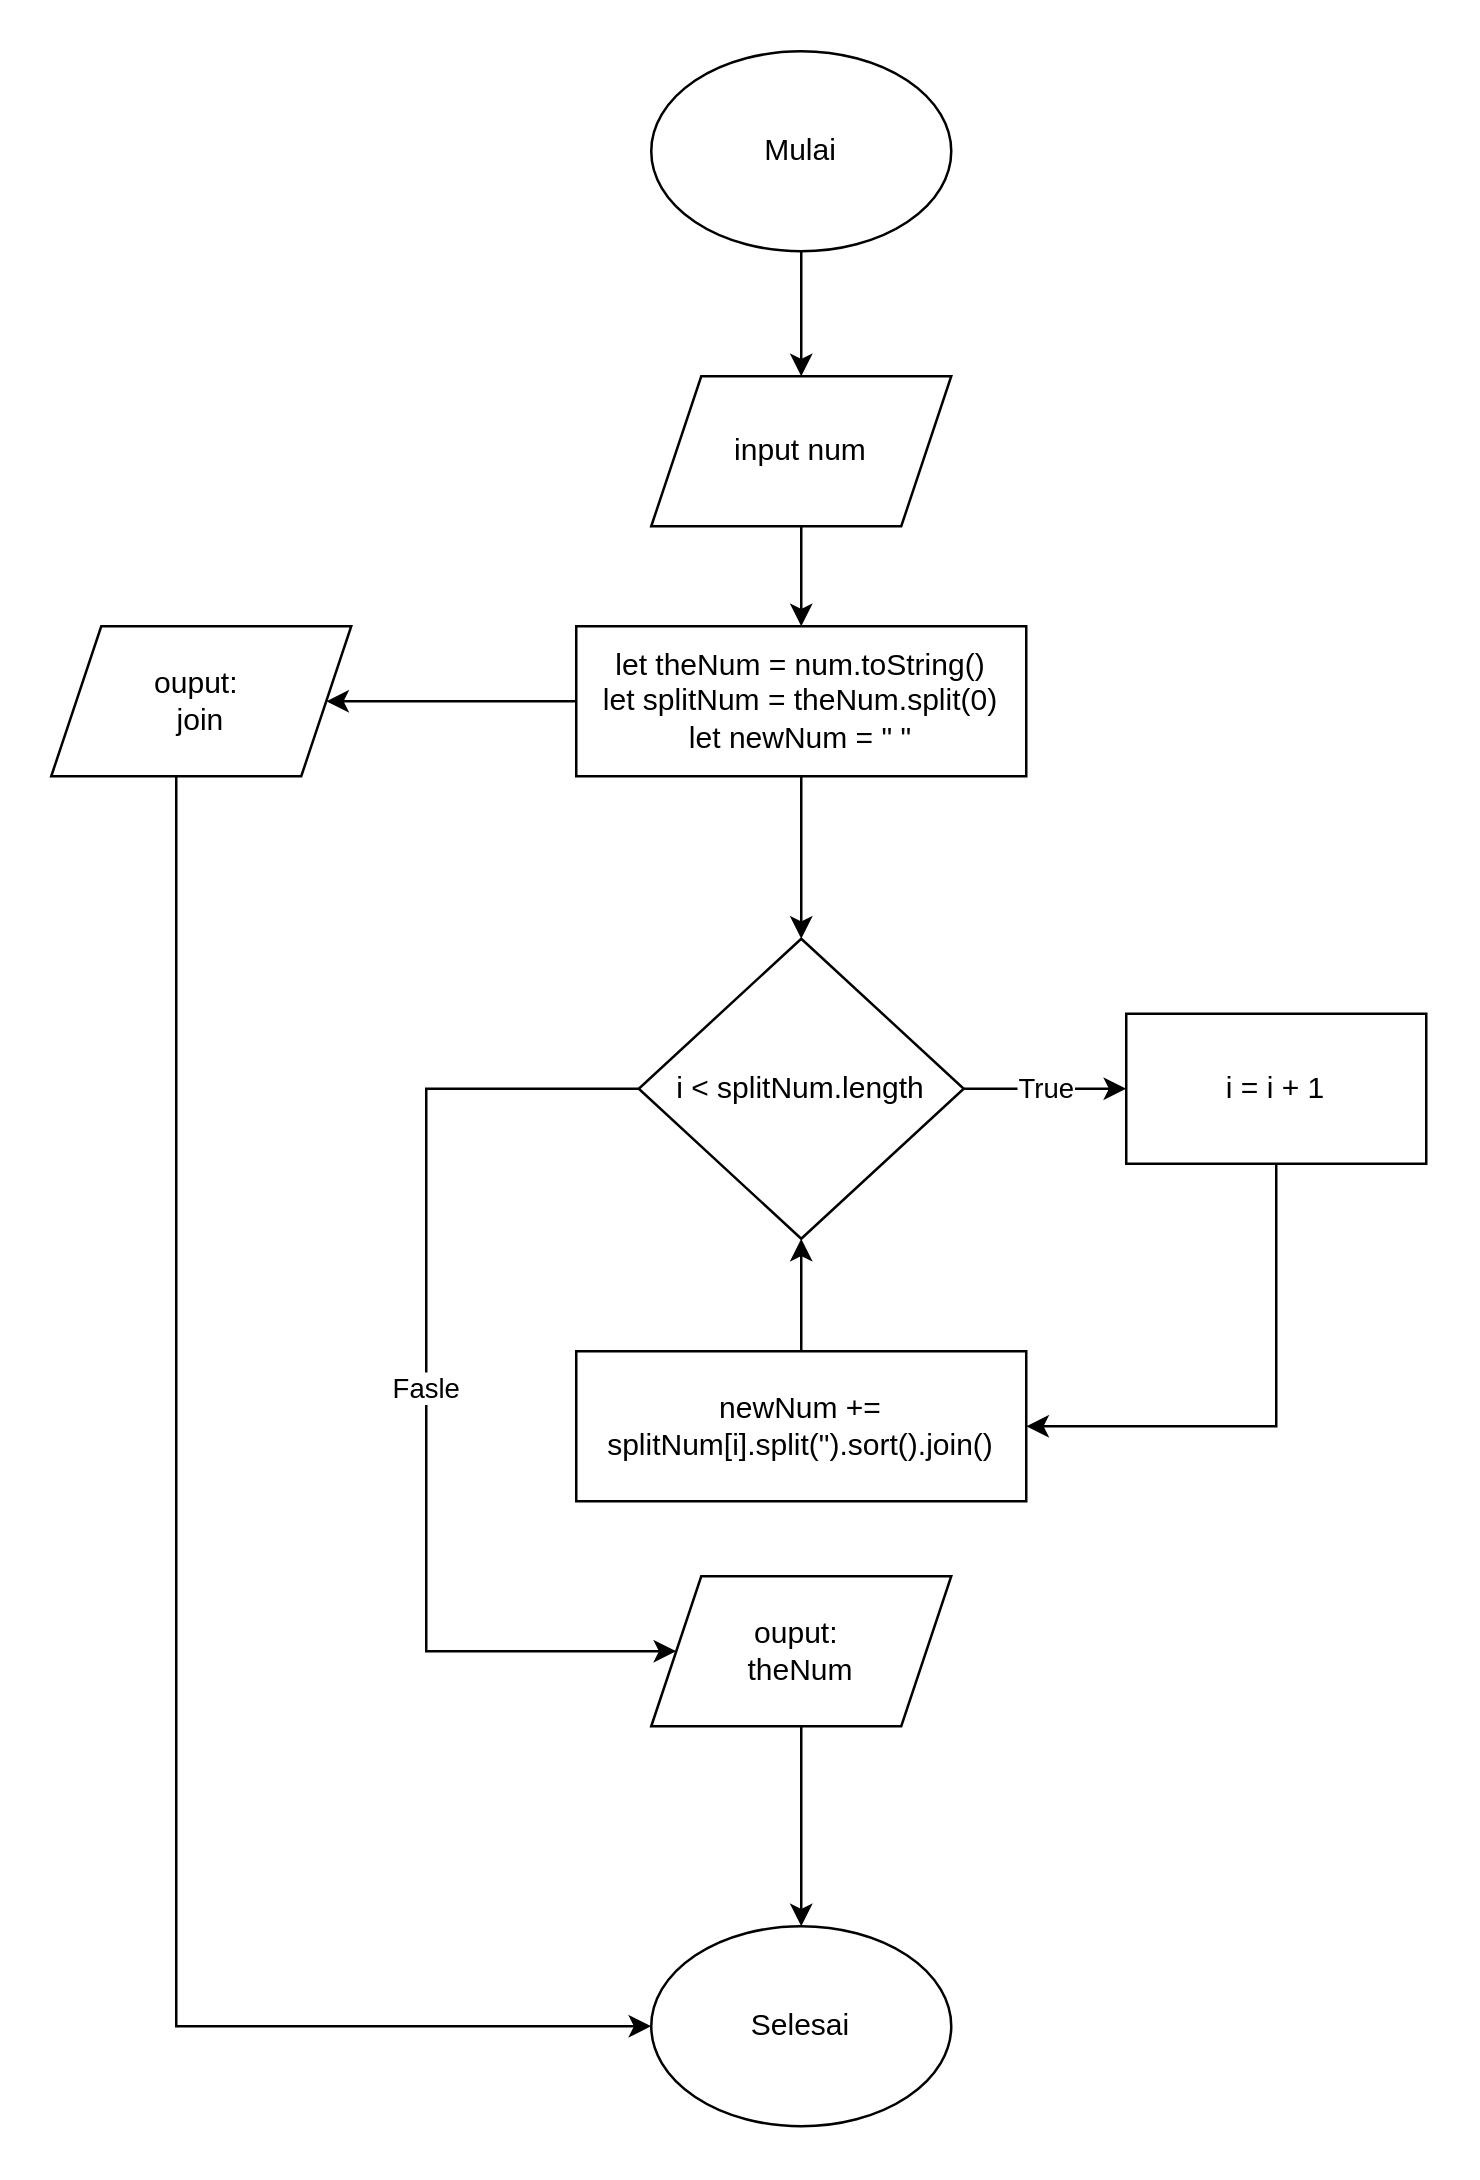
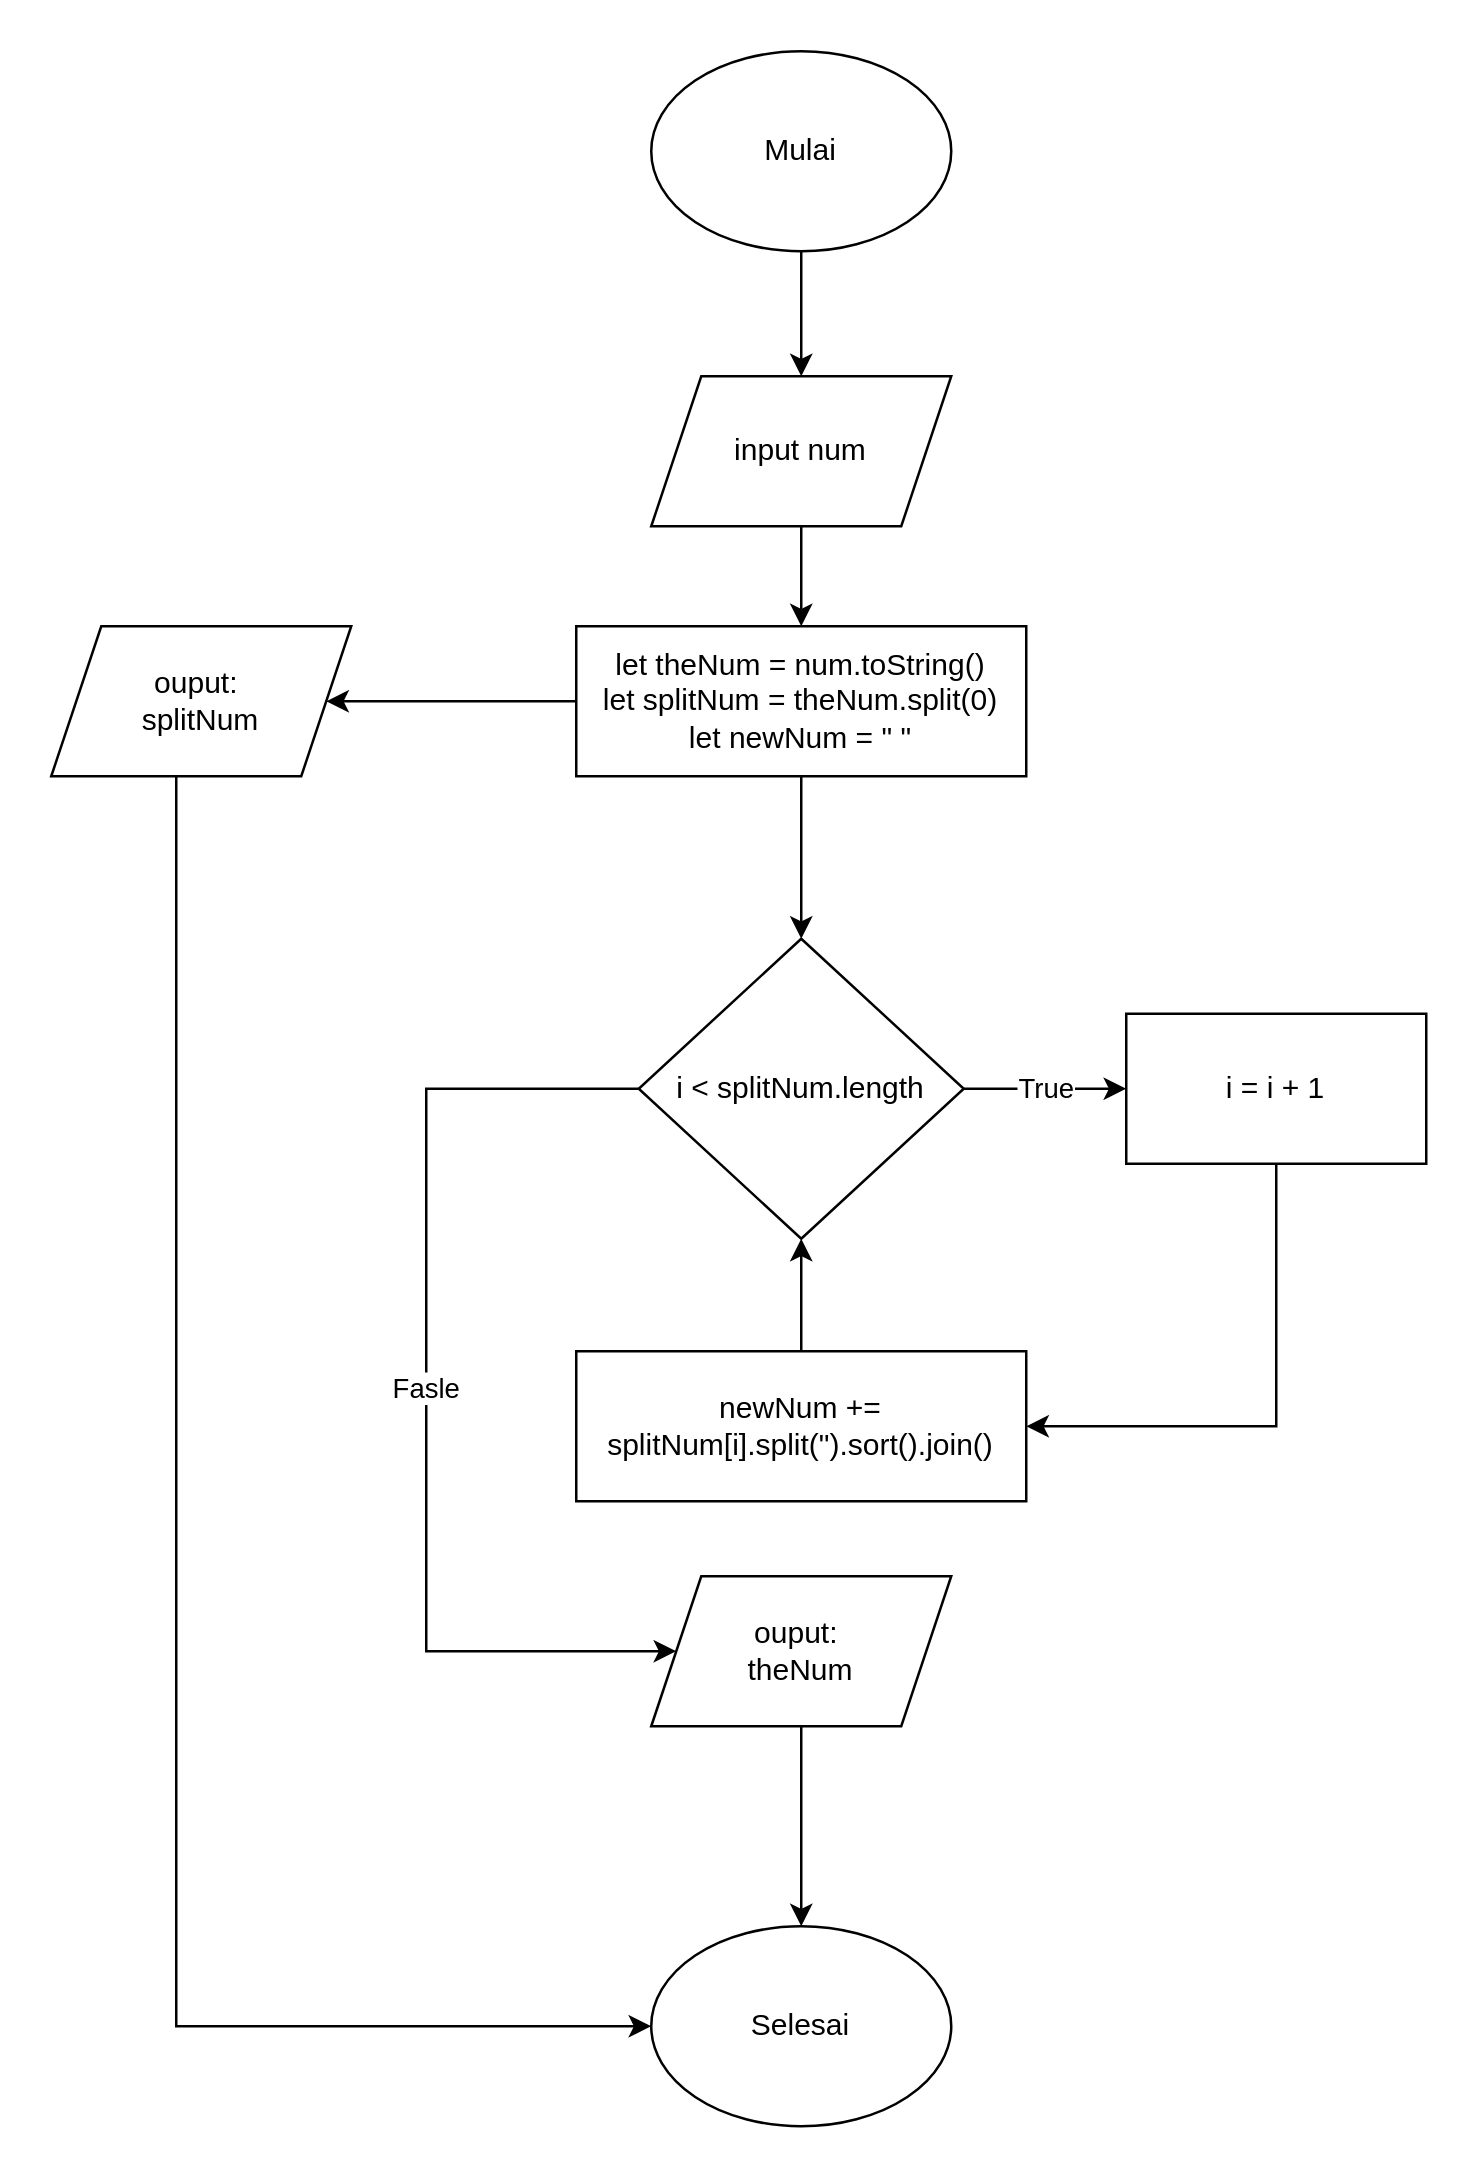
- <mxCell id="14" value="ouput:&amp;nbsp;&lt;br&gt;join" style="shape=parallelogram;perimeter=parallelogramPerimeter;whiteSpace=wrap;html=1;fixedSize=1;" parent="1" vertex="1"><mxGeometry x="20" y="250" width="120" height="60" as="geometry" /></mxCell>
+ <mxCell id="14" value="ouput:&amp;nbsp;&lt;br&gt;splitNum" style="shape=parallelogram;perimeter=parallelogramPerimeter;whiteSpace=wrap;html=1;fixedSize=1;" parent="1" vertex="1"><mxGeometry x="20" y="250" width="120" height="60" as="geometry" /></mxCell>
